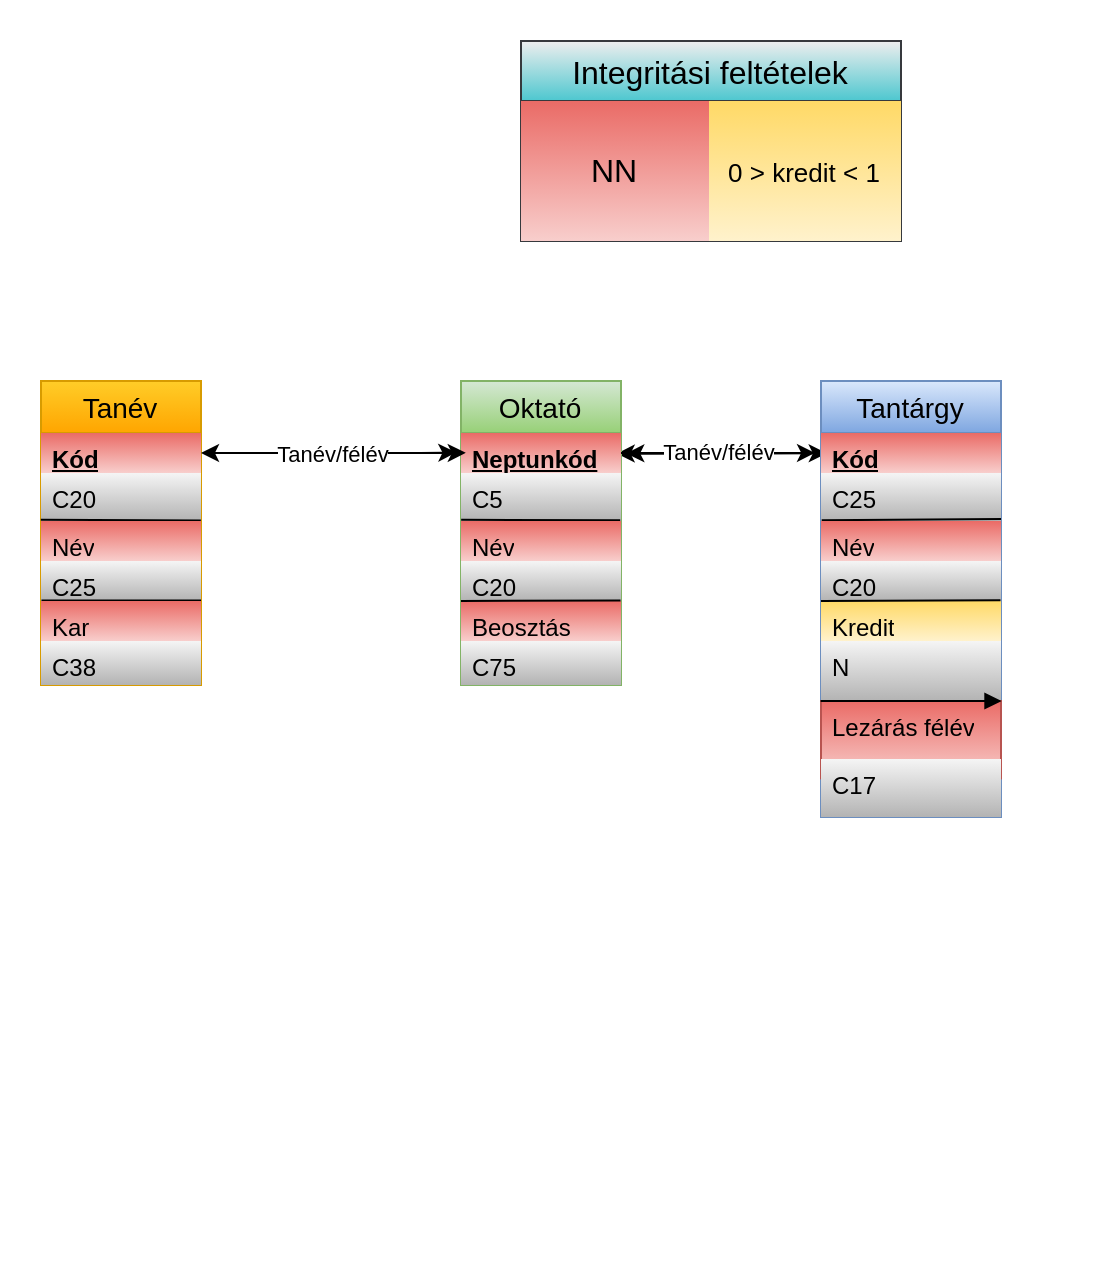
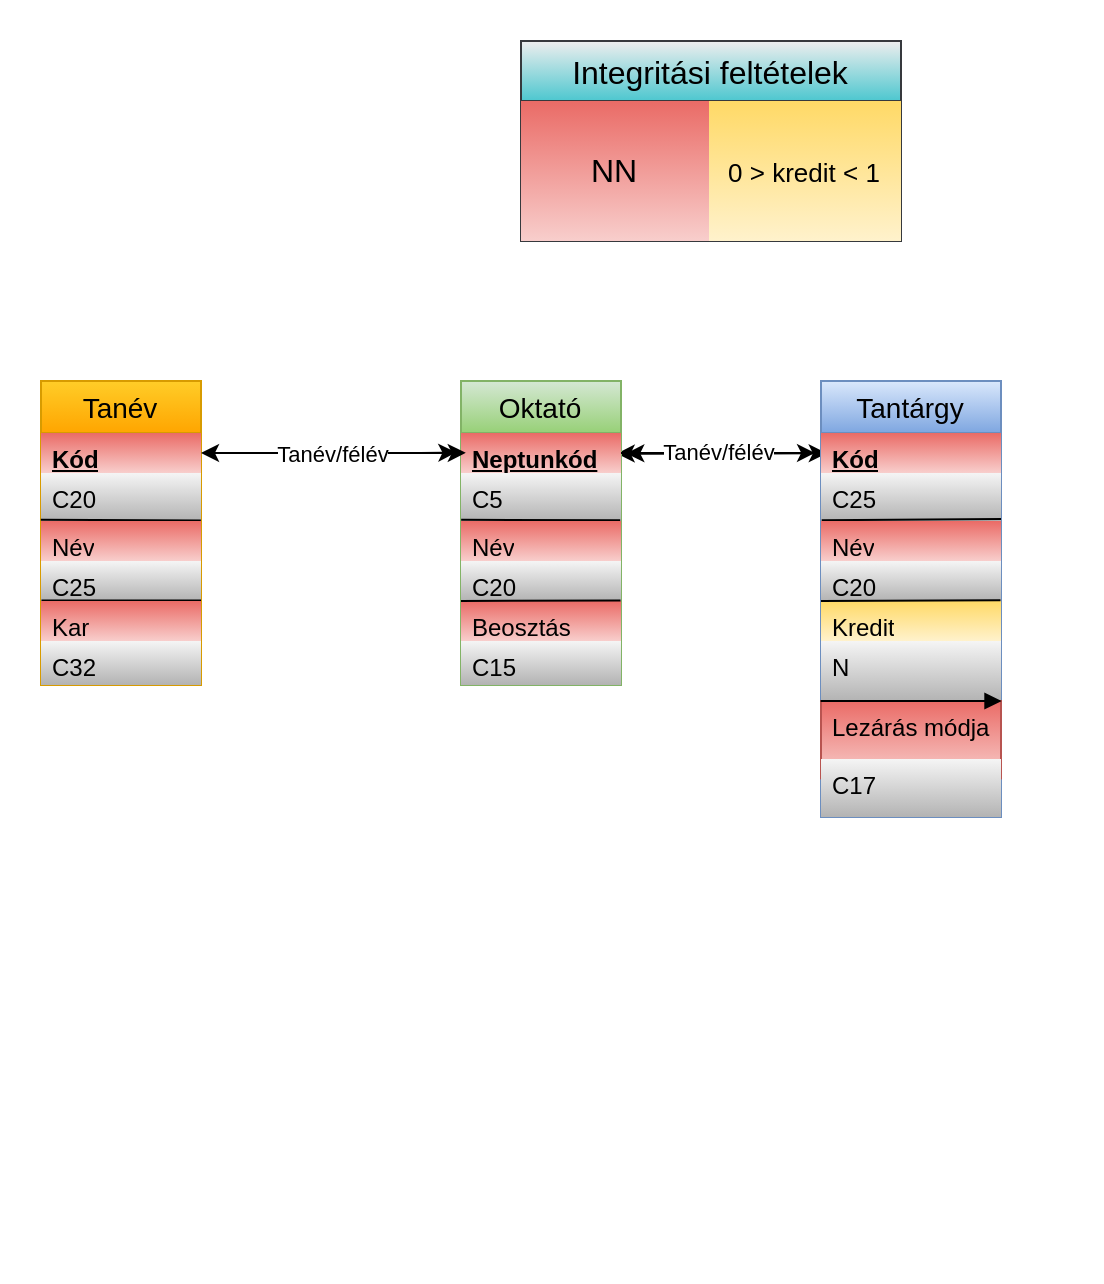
- <mxCell id="12" value="C38" style="text;strokeColor=none;fillColor=#f5f5f5;spacingLeft=4;spacingRight=4;overflow=hidden;rotatable=0;points=[[0,0.5],[1,0.5]];portConstraint=eastwest;fontSize=12;whiteSpace=wrap;html=1;gradientColor=#b3b3b3;" parent="4" vertex="1"><mxGeometry y="130" width="80" height="22" as="geometry" /></mxCell>
+ <mxCell id="12" value="C32" style="text;strokeColor=none;fillColor=#f5f5f5;spacingLeft=4;spacingRight=4;overflow=hidden;rotatable=0;points=[[0,0.5],[1,0.5]];portConstraint=eastwest;fontSize=12;whiteSpace=wrap;html=1;gradientColor=#b3b3b3;" parent="4" vertex="1"><mxGeometry y="130" width="80" height="22" as="geometry" /></mxCell>
- <mxCell id="20" value="C75&lt;div&gt;&lt;br&gt;&lt;/div&gt;" style="text;strokeColor=none;fillColor=#f5f5f5;spacingLeft=4;spacingRight=4;overflow=hidden;rotatable=0;points=[[0,0.5],[1,0.5]];portConstraint=eastwest;fontSize=12;whiteSpace=wrap;html=1;gradientColor=#b3b3b3;" parent="13" vertex="1"><mxGeometry y="130" width="80" height="22" as="geometry" /></mxCell>
+ <mxCell id="20" value="C15&lt;div&gt;&lt;br&gt;&lt;/div&gt;" style="text;strokeColor=none;fillColor=#f5f5f5;spacingLeft=4;spacingRight=4;overflow=hidden;rotatable=0;points=[[0,0.5],[1,0.5]];portConstraint=eastwest;fontSize=12;whiteSpace=wrap;html=1;gradientColor=#b3b3b3;" parent="13" vertex="1"><mxGeometry y="130" width="80" height="22" as="geometry" /></mxCell>
- <mxCell id="31" value="Lezárás félév" style="text;strokeColor=#b85450;fillColor=#f8cecc;spacingLeft=4;spacingRight=4;overflow=hidden;rotatable=0;points=[[0,0.5],[1,0.5]];portConstraint=eastwest;fontSize=12;whiteSpace=wrap;html=1;gradientColor=#ea6b66;gradientDirection=north;" parent="30" vertex="1"><mxGeometry width="90" height="38.667" as="geometry" /></mxCell>
+ <mxCell id="31" value="Lezárás módja" style="text;strokeColor=#b85450;fillColor=#f8cecc;spacingLeft=4;spacingRight=4;overflow=hidden;rotatable=0;points=[[0,0.5],[1,0.5]];portConstraint=eastwest;fontSize=12;whiteSpace=wrap;html=1;gradientColor=#ea6b66;gradientDirection=north;" parent="30" vertex="1"><mxGeometry width="90" height="38.667" as="geometry" /></mxCell>
